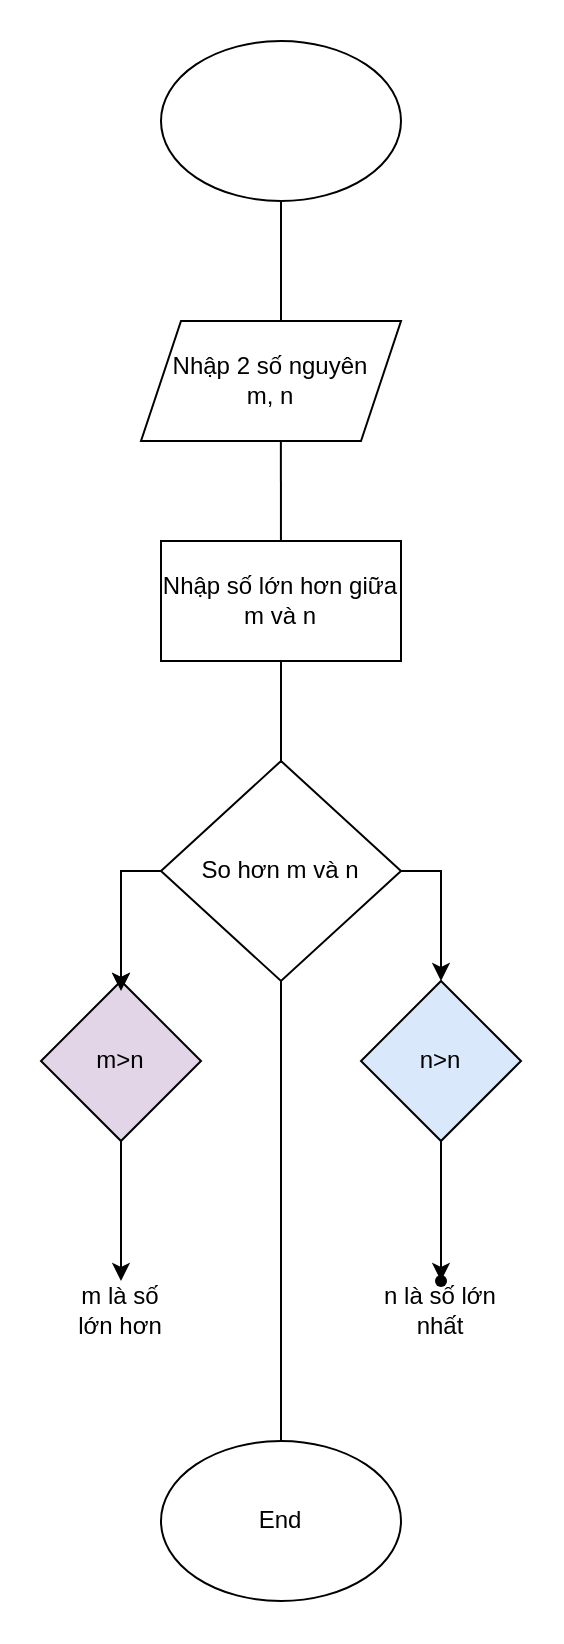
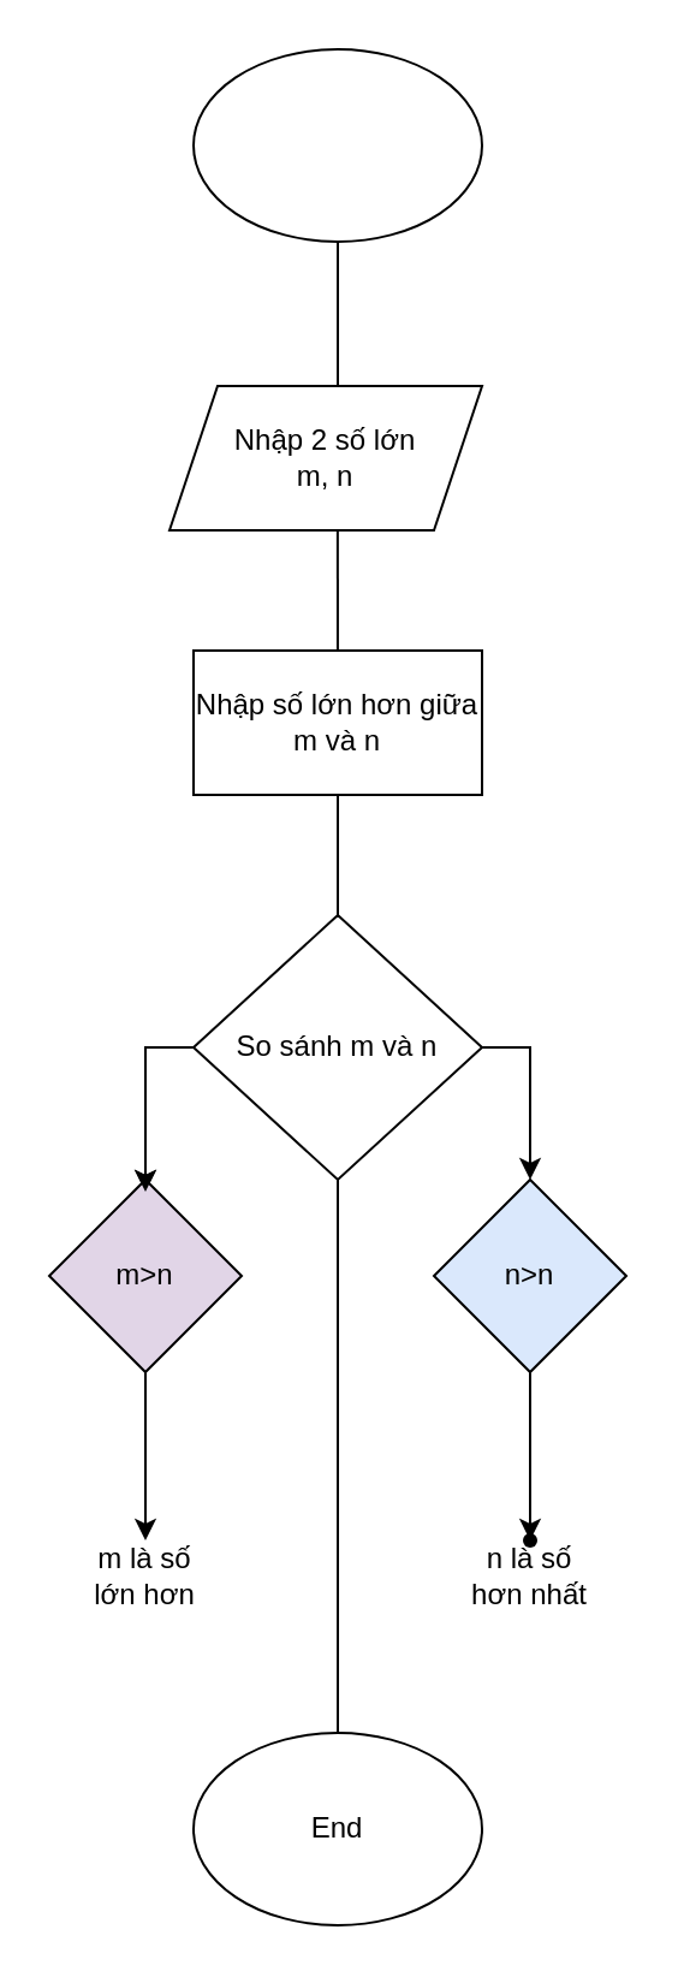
- <mxCell id="4" value="Nhập 2 số nguyên&lt;div&gt;m, n&lt;/div&gt;" style="shape=parallelogram;perimeter=parallelogramPerimeter;whiteSpace=wrap;html=1;fixedSize=1;" vertex="1" parent="1"><mxGeometry x="70" y="160" width="130" height="60" as="geometry" /></mxCell>
+ <mxCell id="4" value="Nhập 2 số lớn&lt;div&gt;m, n&lt;/div&gt;" style="shape=parallelogram;perimeter=parallelogramPerimeter;whiteSpace=wrap;html=1;fixedSize=1;" vertex="1" parent="1"><mxGeometry x="70" y="160" width="130" height="60" as="geometry" /></mxCell>
- <mxCell id="7" value="So hơn m và n" style="rhombus;whiteSpace=wrap;html=1;" vertex="1" parent="1"><mxGeometry x="80" y="380" width="120" height="110" as="geometry" /></mxCell>
+ <mxCell id="7" value="So sánh m và n" style="rhombus;whiteSpace=wrap;html=1;" vertex="1" parent="1"><mxGeometry x="80" y="380" width="120" height="110" as="geometry" /></mxCell>
- <mxCell id="19" value="n là số lớn nhất" style="text;html=1;align=center;verticalAlign=middle;whiteSpace=wrap;rounded=0;" vertex="1" parent="1"><mxGeometry x="190" y="640" width="60" height="30" as="geometry" /></mxCell>
+ <mxCell id="19" value="n là số hơn nhất" style="text;html=1;align=center;verticalAlign=middle;whiteSpace=wrap;rounded=0;" vertex="1" parent="1"><mxGeometry x="190" y="640" width="60" height="30" as="geometry" /></mxCell>
